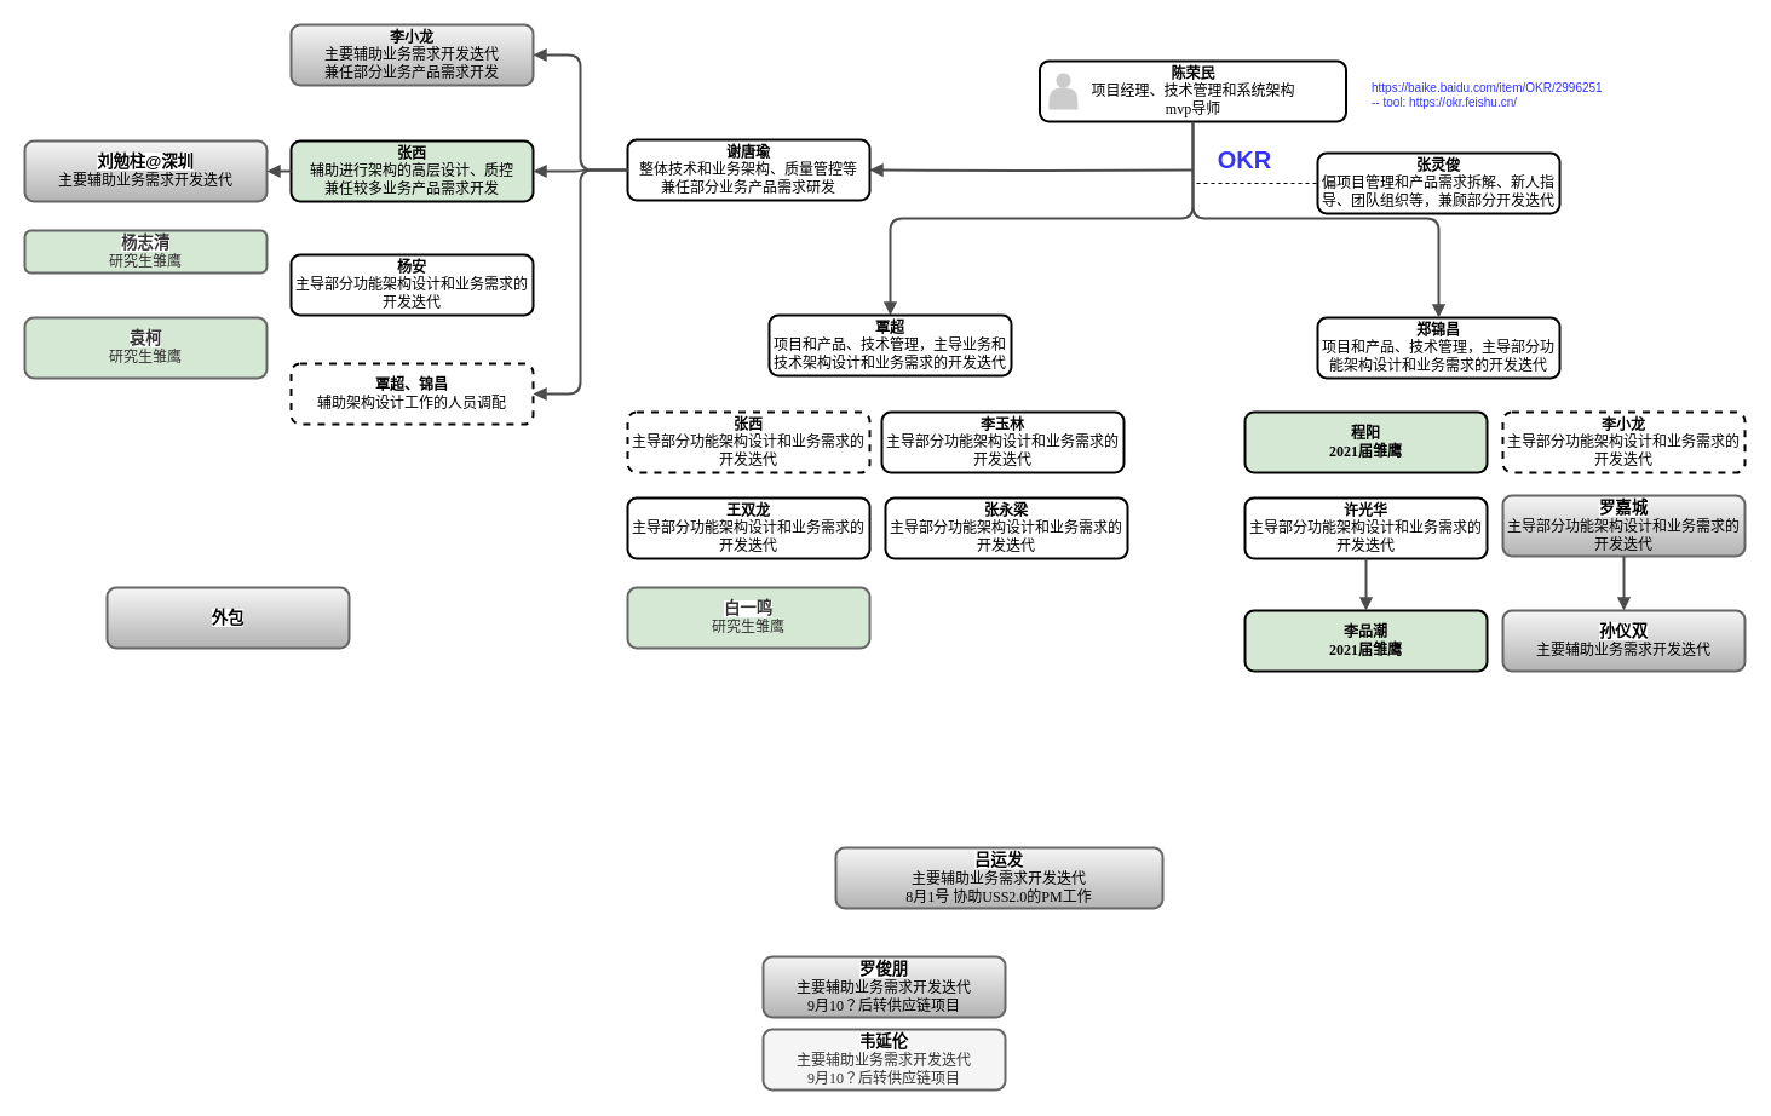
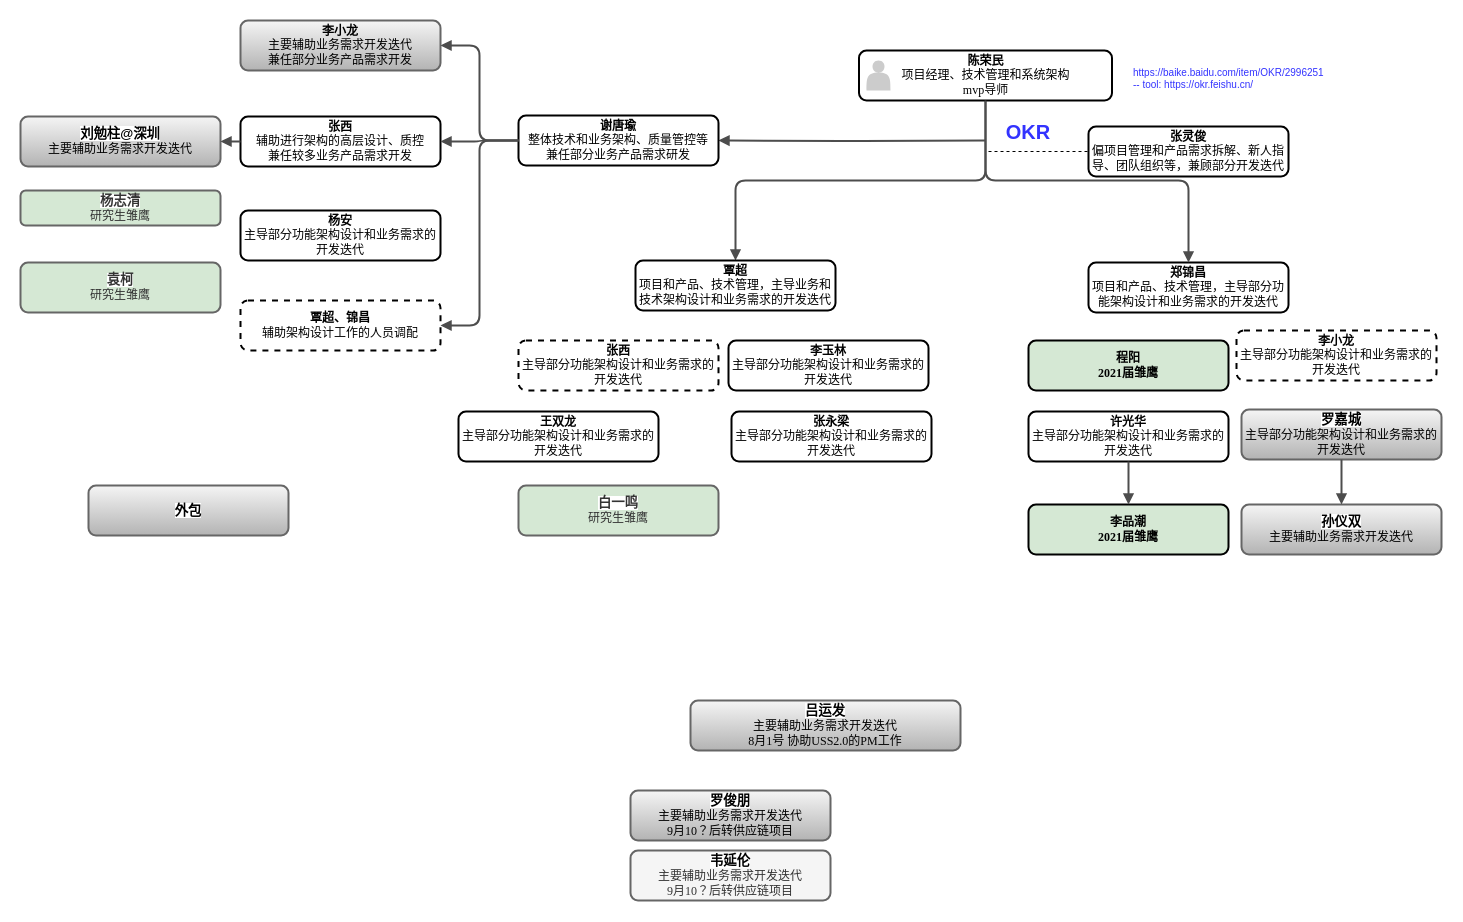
- <mxCell id="8" value="&lt;div&gt;张西&lt;/div&gt;&lt;div&gt;&lt;span style=&quot;font-weight: normal&quot;&gt;辅助进行架构的高层设计、质控&lt;/span&gt;&lt;/div&gt;&lt;div&gt;&lt;span style=&quot;font-weight: normal&quot;&gt;兼任较多业务产品需求开发&lt;/span&gt;&lt;/div&gt;" style="whiteSpace=wrap;html=1;rounded=1;shadow=0;comic=0;strokeWidth=2;fontFamily=Verdana;align=center;fontSize=12;fontStyle=1;fillColor=#d5e8d4;" parent="1" vertex="1"><mxGeometry x="240" y="116" width="200" height="50" as="geometry" /></mxCell>
+ <mxCell id="8" value="&lt;div&gt;张西&lt;/div&gt;&lt;div&gt;&lt;span style=&quot;font-weight: normal&quot;&gt;辅助进行架构的高层设计、质控&lt;/span&gt;&lt;/div&gt;&lt;div&gt;&lt;span style=&quot;font-weight: normal&quot;&gt;兼任较多业务产品需求开发&lt;/span&gt;&lt;/div&gt;" style="whiteSpace=wrap;html=1;rounded=1;shadow=0;comic=0;strokeWidth=2;fontFamily=Verdana;align=center;fontSize=12;fontStyle=1;" parent="1" vertex="1"><mxGeometry x="240" y="116" width="200" height="50" as="geometry" /></mxCell>
- <mxCell id="34" value="&lt;div&gt;李小龙&lt;/div&gt;&lt;div&gt;&lt;span style=&quot;font-weight: 400&quot;&gt;主导部分功能架构设计和业务需求的开发迭代&lt;/span&gt;&lt;br&gt;&lt;/div&gt;" style="whiteSpace=wrap;html=1;rounded=1;shadow=0;comic=0;strokeWidth=2;fontFamily=Verdana;align=center;fontSize=12;fontStyle=1;dashed=1;" parent="1" vertex="1"><mxGeometry x="1241" y="340" width="200" height="50" as="geometry" /></mxCell>
+ <mxCell id="34" value="&lt;div&gt;李小龙&lt;/div&gt;&lt;div&gt;&lt;span style=&quot;font-weight: 400&quot;&gt;主导部分功能架构设计和业务需求的开发迭代&lt;/span&gt;&lt;br&gt;&lt;/div&gt;" style="whiteSpace=wrap;html=1;rounded=1;shadow=0;comic=0;strokeWidth=2;fontFamily=Verdana;align=center;fontSize=12;fontStyle=1;dashed=1;" parent="1" vertex="1"><mxGeometry x="1236" y="330" width="200" height="50" as="geometry" /></mxCell>
- <mxCell id="21" value="&lt;div&gt;王双龙&lt;/div&gt;&lt;div&gt;&lt;span style=&quot;font-weight: 400&quot;&gt;主导部分功能架构设计和业务需求的开发迭代&lt;/span&gt;&lt;br&gt;&lt;/div&gt;" style="whiteSpace=wrap;html=1;rounded=1;shadow=0;comic=0;strokeWidth=2;fontFamily=Verdana;align=center;fontSize=12;fontStyle=1;" parent="1" vertex="1"><mxGeometry x="518" y="411" width="200" height="50" as="geometry" /></mxCell>
+ <mxCell id="21" value="&lt;div&gt;王双龙&lt;/div&gt;&lt;div&gt;&lt;span style=&quot;font-weight: 400&quot;&gt;主导部分功能架构设计和业务需求的开发迭代&lt;/span&gt;&lt;br&gt;&lt;/div&gt;" style="whiteSpace=wrap;html=1;rounded=1;shadow=0;comic=0;strokeWidth=2;fontFamily=Verdana;align=center;fontSize=12;fontStyle=1;" parent="1" vertex="1"><mxGeometry x="458" y="411" width="200" height="50" as="geometry" /></mxCell>
